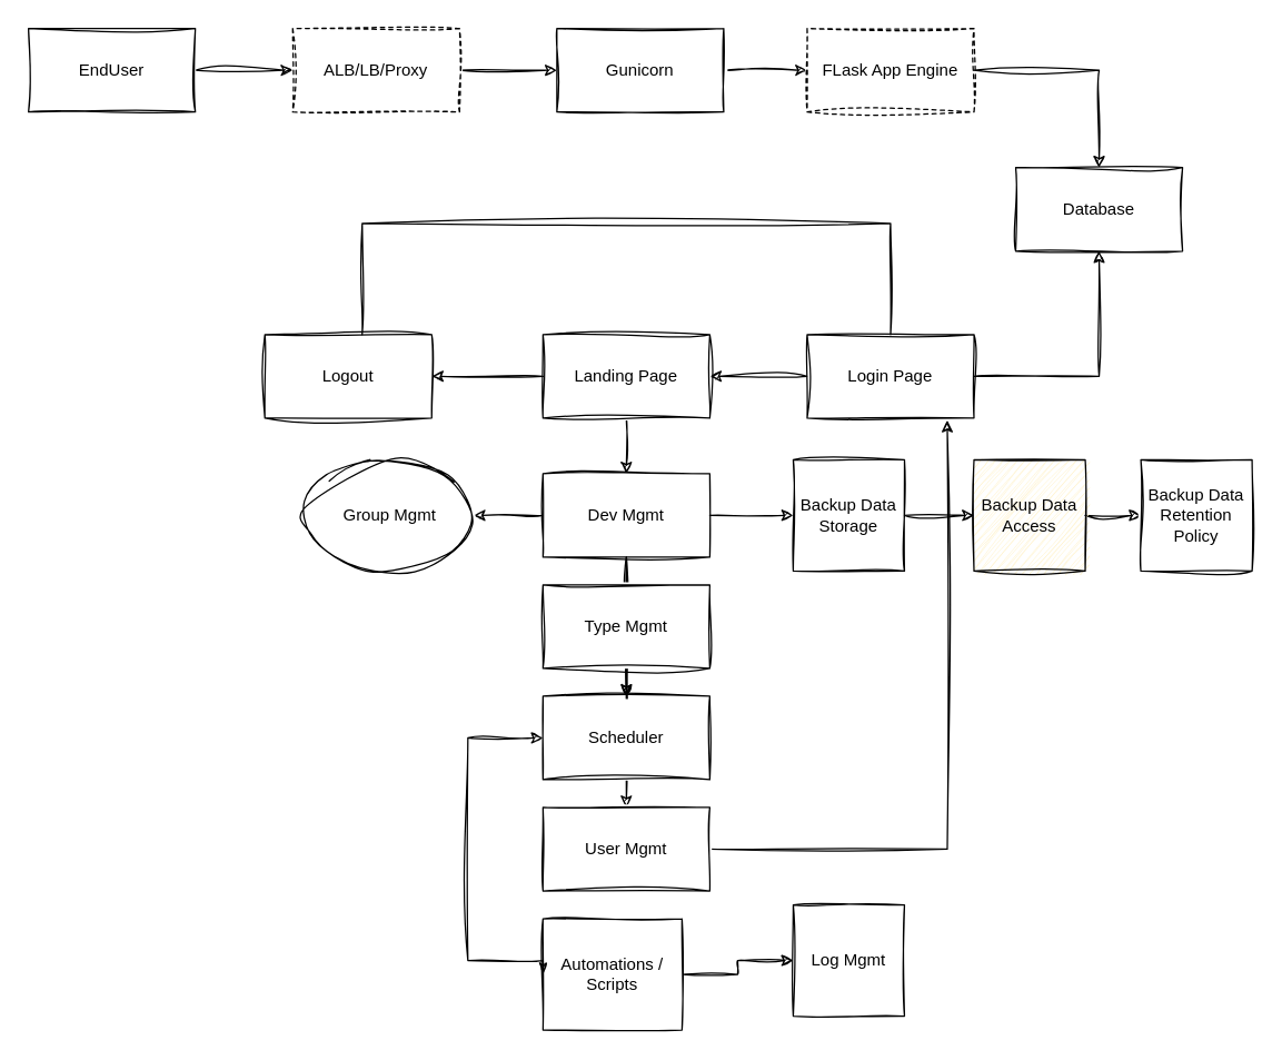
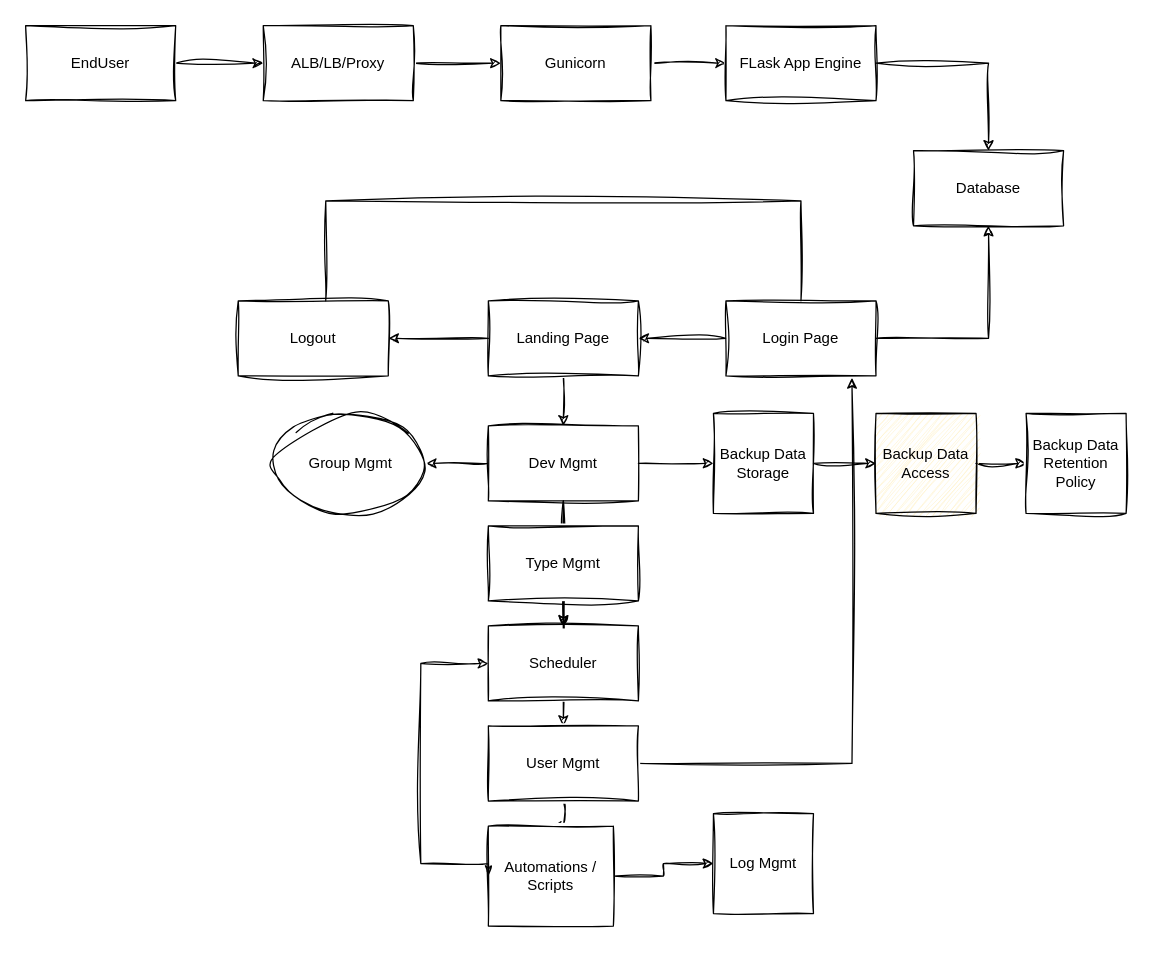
- <mxCell id="5" value="ALB/LB/Proxy" style="rounded=0;whiteSpace=wrap;html=1;flipH=1;labelBackgroundColor=none;sketch=1;curveFitting=1;jiggle=2;dashed=1;" vertex="1" parent="1"><mxGeometry x="210" y="20" width="120" height="60" as="geometry" /></mxCell>
+ <mxCell id="5" value="ALB/LB/Proxy" style="rounded=0;whiteSpace=wrap;html=1;flipH=1;labelBackgroundColor=none;sketch=1;curveFitting=1;jiggle=2;" vertex="1" parent="1"><mxGeometry x="210" y="20" width="120" height="60" as="geometry" /></mxCell>
- <mxCell id="12" value="FLask App Engine" style="rounded=0;whiteSpace=wrap;html=1;flipH=1;labelBackgroundColor=none;sketch=1;curveFitting=1;jiggle=2;dashed=1;" vertex="1" parent="1"><mxGeometry x="580" y="20" width="120" height="60" as="geometry" /></mxCell>
+ <mxCell id="12" value="FLask App Engine" style="rounded=0;whiteSpace=wrap;html=1;flipH=1;labelBackgroundColor=none;sketch=1;curveFitting=1;jiggle=2;" vertex="1" parent="1"><mxGeometry x="580" y="20" width="120" height="60" as="geometry" /></mxCell>
+ <mxCell id="24" value="" style="edgeStyle=orthogonalEdgeStyle;hachureGap=4;orthogonalLoop=1;jettySize=auto;html=1;fontFamily=Architects Daughter;fontSource=https%3A%2F%2Ffonts.googleapis.com%2Fcss%3Ffamily%3DArchitects%2BDaughter;fontSize=16;labelBackgroundColor=none;fontColor=default;rounded=0;sketch=1;curveFitting=1;jiggle=2;" edge="1" parent="1" source="26" target="28"><mxGeometry relative="1" as="geometry" /></mxCell>
